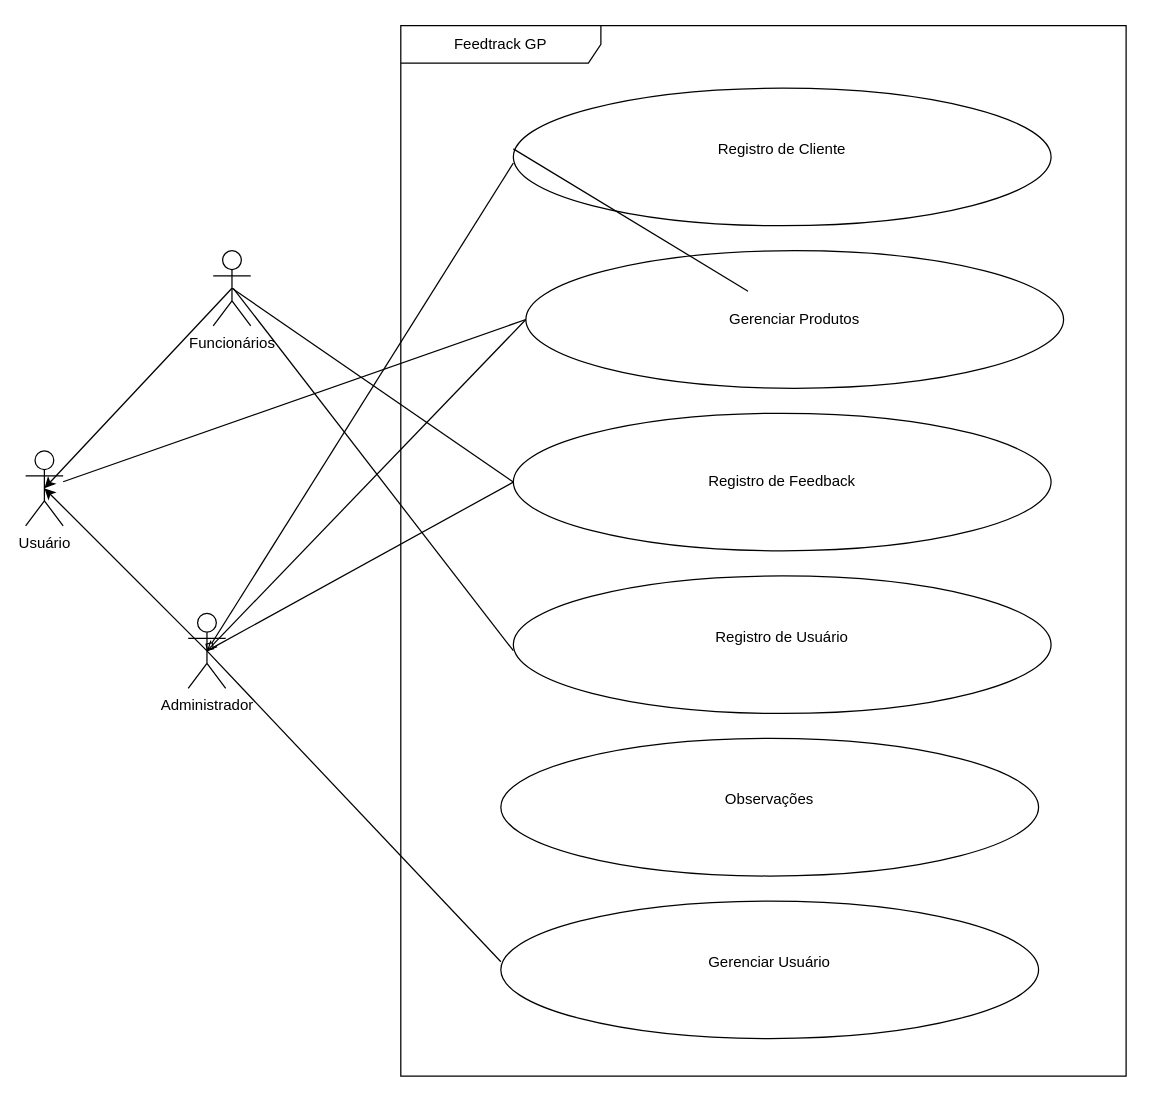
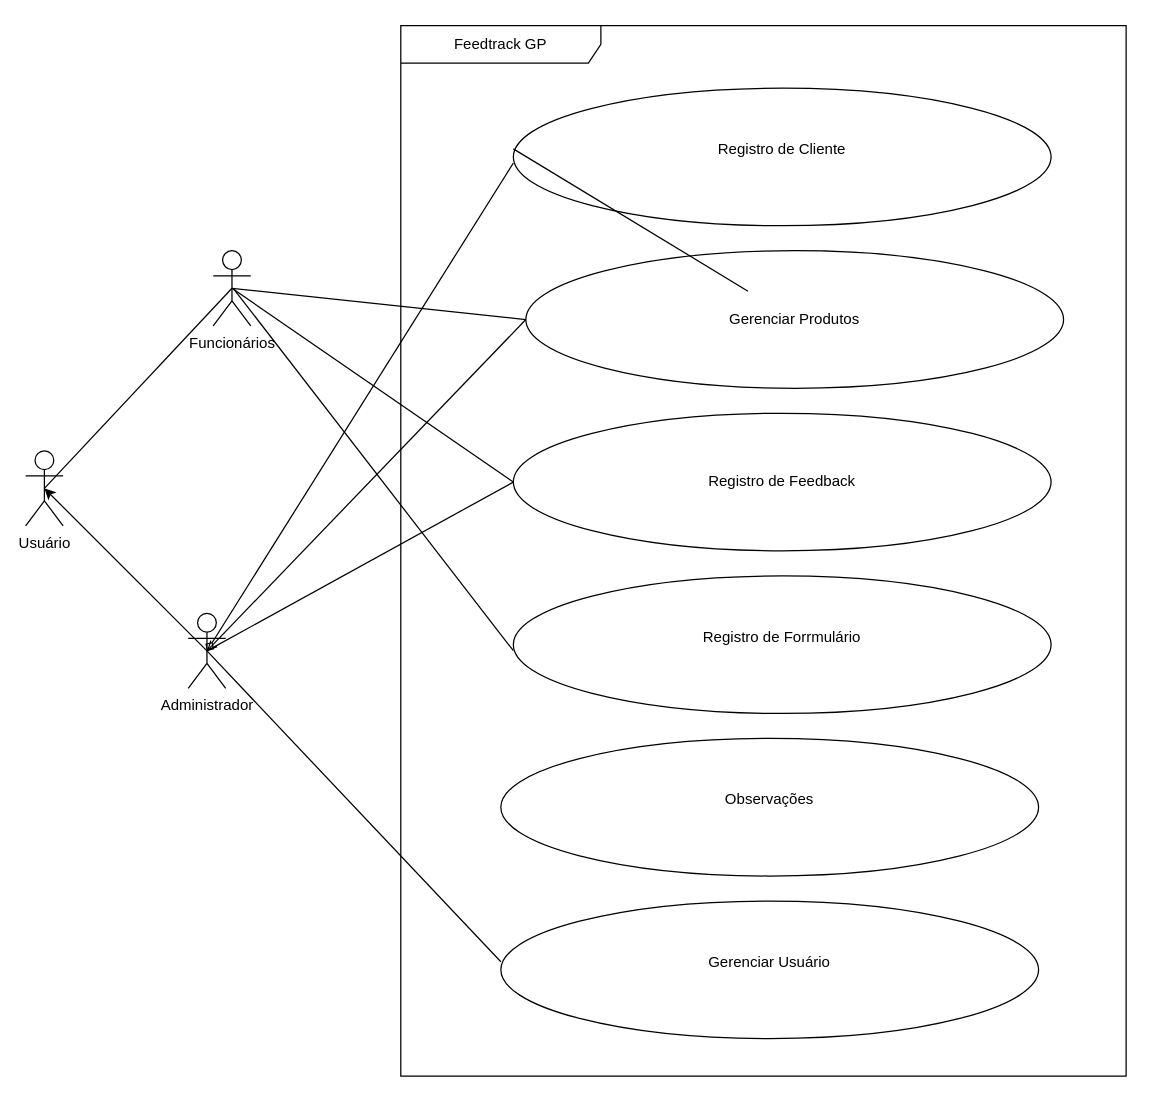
- <mxCell id="22" style="edgeStyle=none;html=1;endArrow=none;endFill=0;exitX=0;exitY=0.5;exitDx=0;exitDy=0;" parent="1" source="4" target="17" edge="1"><mxGeometry relative="1" as="geometry" /></mxCell>
+ <mxCell id="22" style="edgeStyle=none;html=1;entryX=0.5;entryY=0.5;entryDx=0;entryDy=0;entryPerimeter=0;endArrow=none;endFill=0;exitX=0;exitY=0.5;exitDx=0;exitDy=0;" parent="1" source="4" target="16" edge="1"><mxGeometry relative="1" as="geometry" /></mxCell>
- <mxCell id="18" style="edgeStyle=none;html=1;exitX=0.5;exitY=0.5;exitDx=0;exitDy=0;exitPerimeter=0;entryX=0.5;entryY=0.5;entryDx=0;entryDy=0;entryPerimeter=0;endArrow=classic;endFill=1;" parent="1" source="16" target="17" edge="1"><mxGeometry relative="1" as="geometry" /></mxCell>
+ <mxCell id="18" style="edgeStyle=none;html=1;exitX=0.5;exitY=0.5;exitDx=0;exitDy=0;exitPerimeter=0;entryX=0.5;entryY=0.5;entryDx=0;entryDy=0;entryPerimeter=0;endArrow=none;endFill=1;" parent="1" source="16" target="17" edge="1"><mxGeometry relative="1" as="geometry" /></mxCell>
- <mxCell id="10" value="Registro de Usuário" style="html=1;strokeColor=none;fillColor=none;align=center;verticalAlign=middle;rotatable=0;whiteSpace=wrap;" parent="9" vertex="1"><mxGeometry y="25.882" width="430" height="45.294" as="geometry" /></mxCell>
+ <mxCell id="10" value="Registro de Forrmulário" style="html=1;strokeColor=none;fillColor=none;align=center;verticalAlign=middle;rotatable=0;whiteSpace=wrap;" parent="9" vertex="1"><mxGeometry y="25.882" width="430" height="45.294" as="geometry" /></mxCell>
